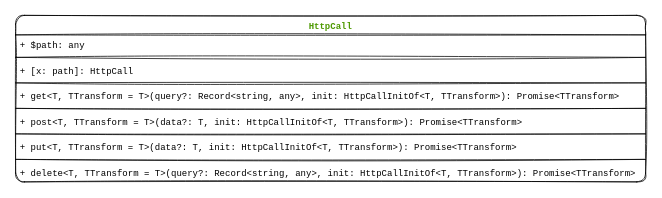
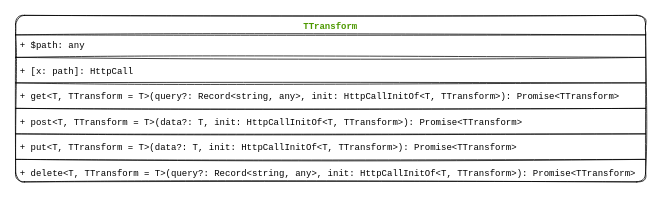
- <mxCell id="2" value="HttpCall" style="swimlane;fontStyle=1;align=center;verticalAlign=top;childLayout=stackLayout;horizontal=1;startSize=26;horizontalStack=0;resizeParent=1;resizeParentMax=0;resizeLast=0;collapsible=1;marginBottom=0;fontFamily=Courier New;fontColor=#4D9900;rounded=1;sketch=1;" vertex="1" parent="1"><mxGeometry x="20" y="20" width="840" height="222" as="geometry"><mxRectangle x="330" y="190" width="90" height="26" as="alternateBounds" /></mxGeometry></mxCell>
+ <mxCell id="2" value="TTransform" style="swimlane;fontStyle=1;align=center;verticalAlign=top;childLayout=stackLayout;horizontal=1;startSize=26;horizontalStack=0;resizeParent=1;resizeParentMax=0;resizeLast=0;collapsible=1;marginBottom=0;fontFamily=Courier New;fontColor=#4D9900;rounded=1;sketch=1;" vertex="1" parent="1"><mxGeometry x="20" y="20" width="840" height="222" as="geometry"><mxRectangle x="330" y="190" width="90" height="26" as="alternateBounds" /></mxGeometry></mxCell>
